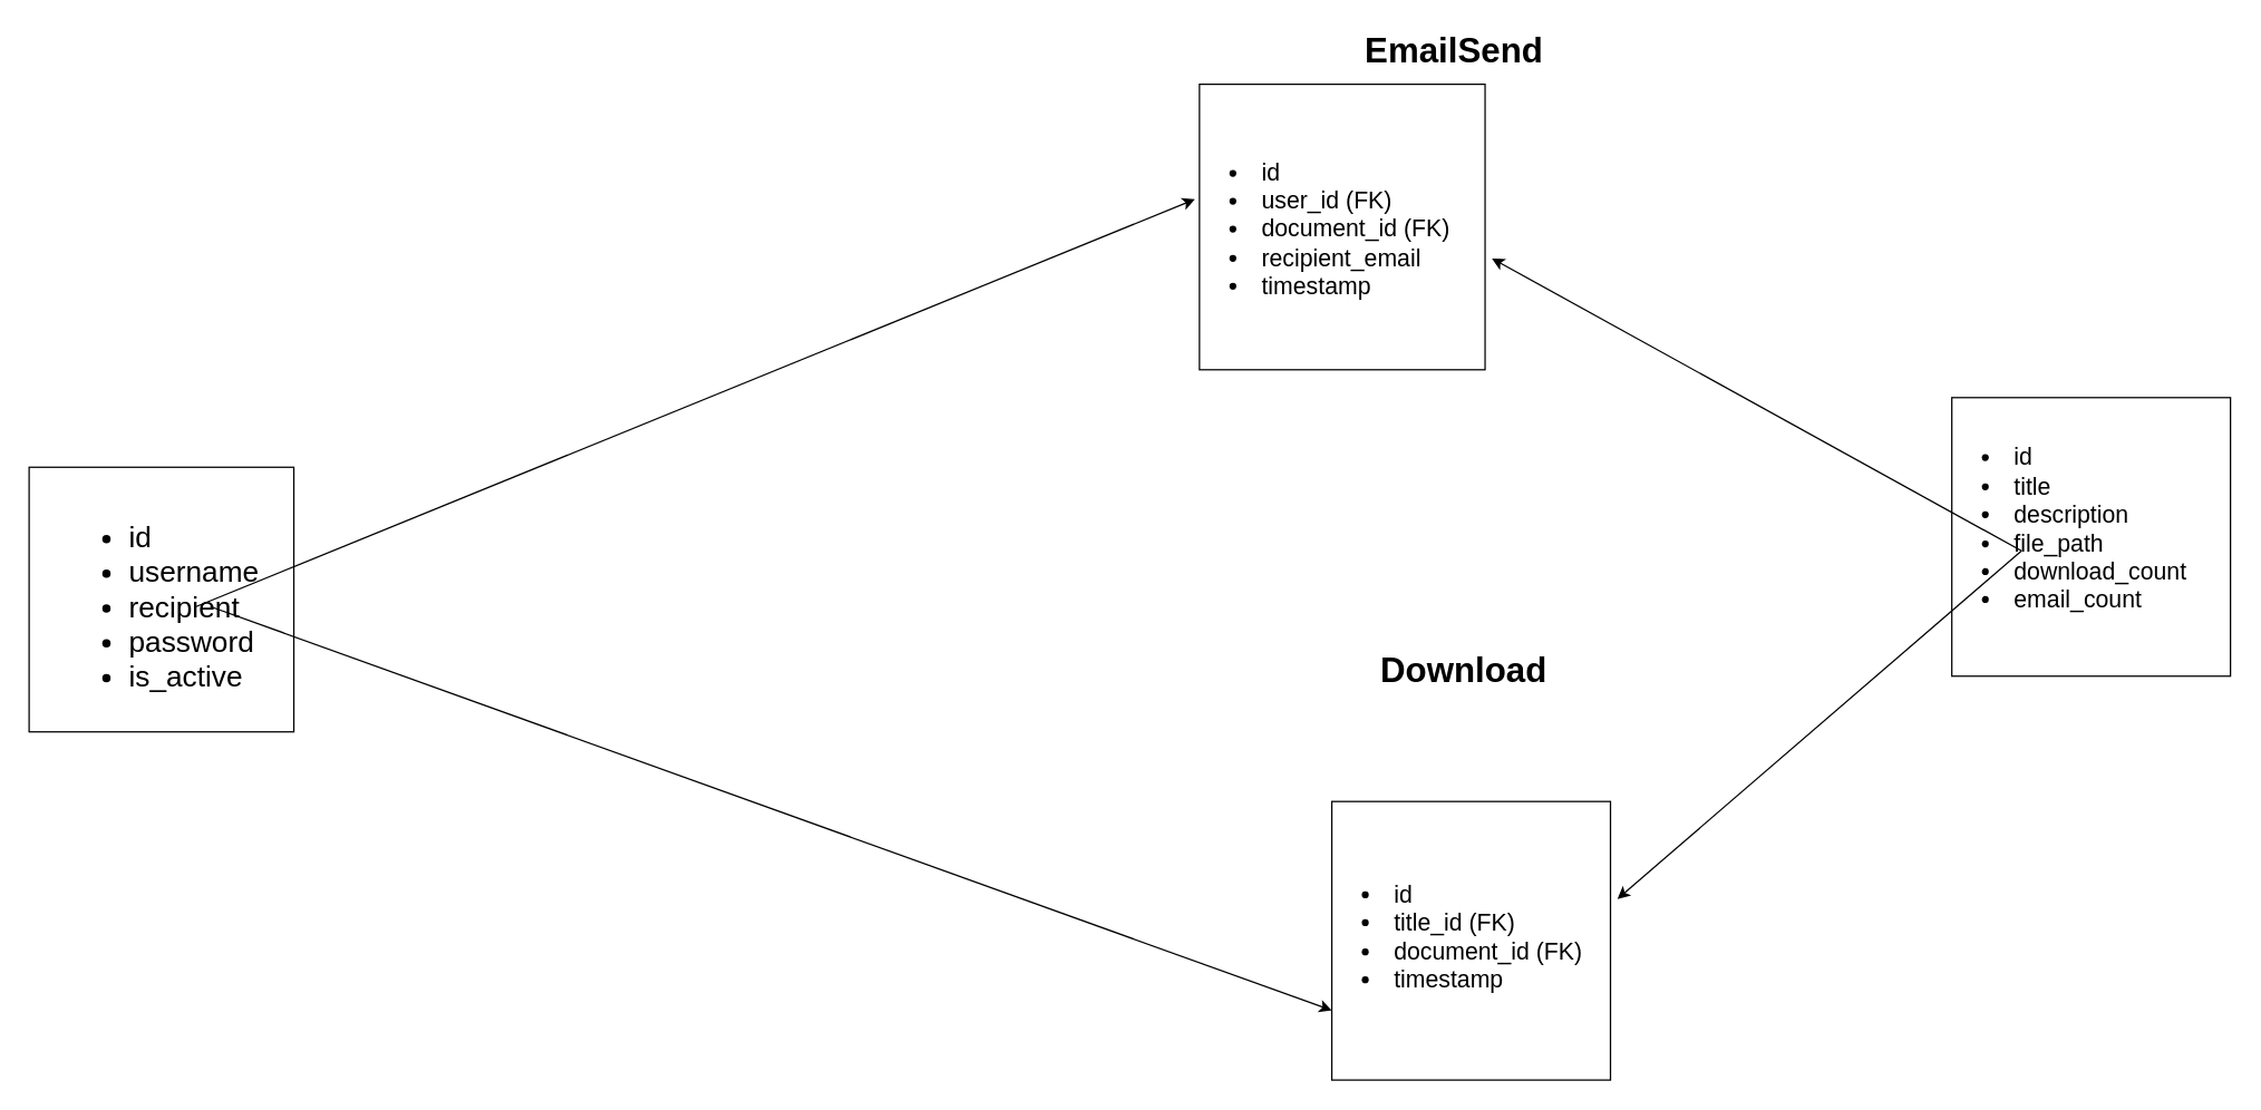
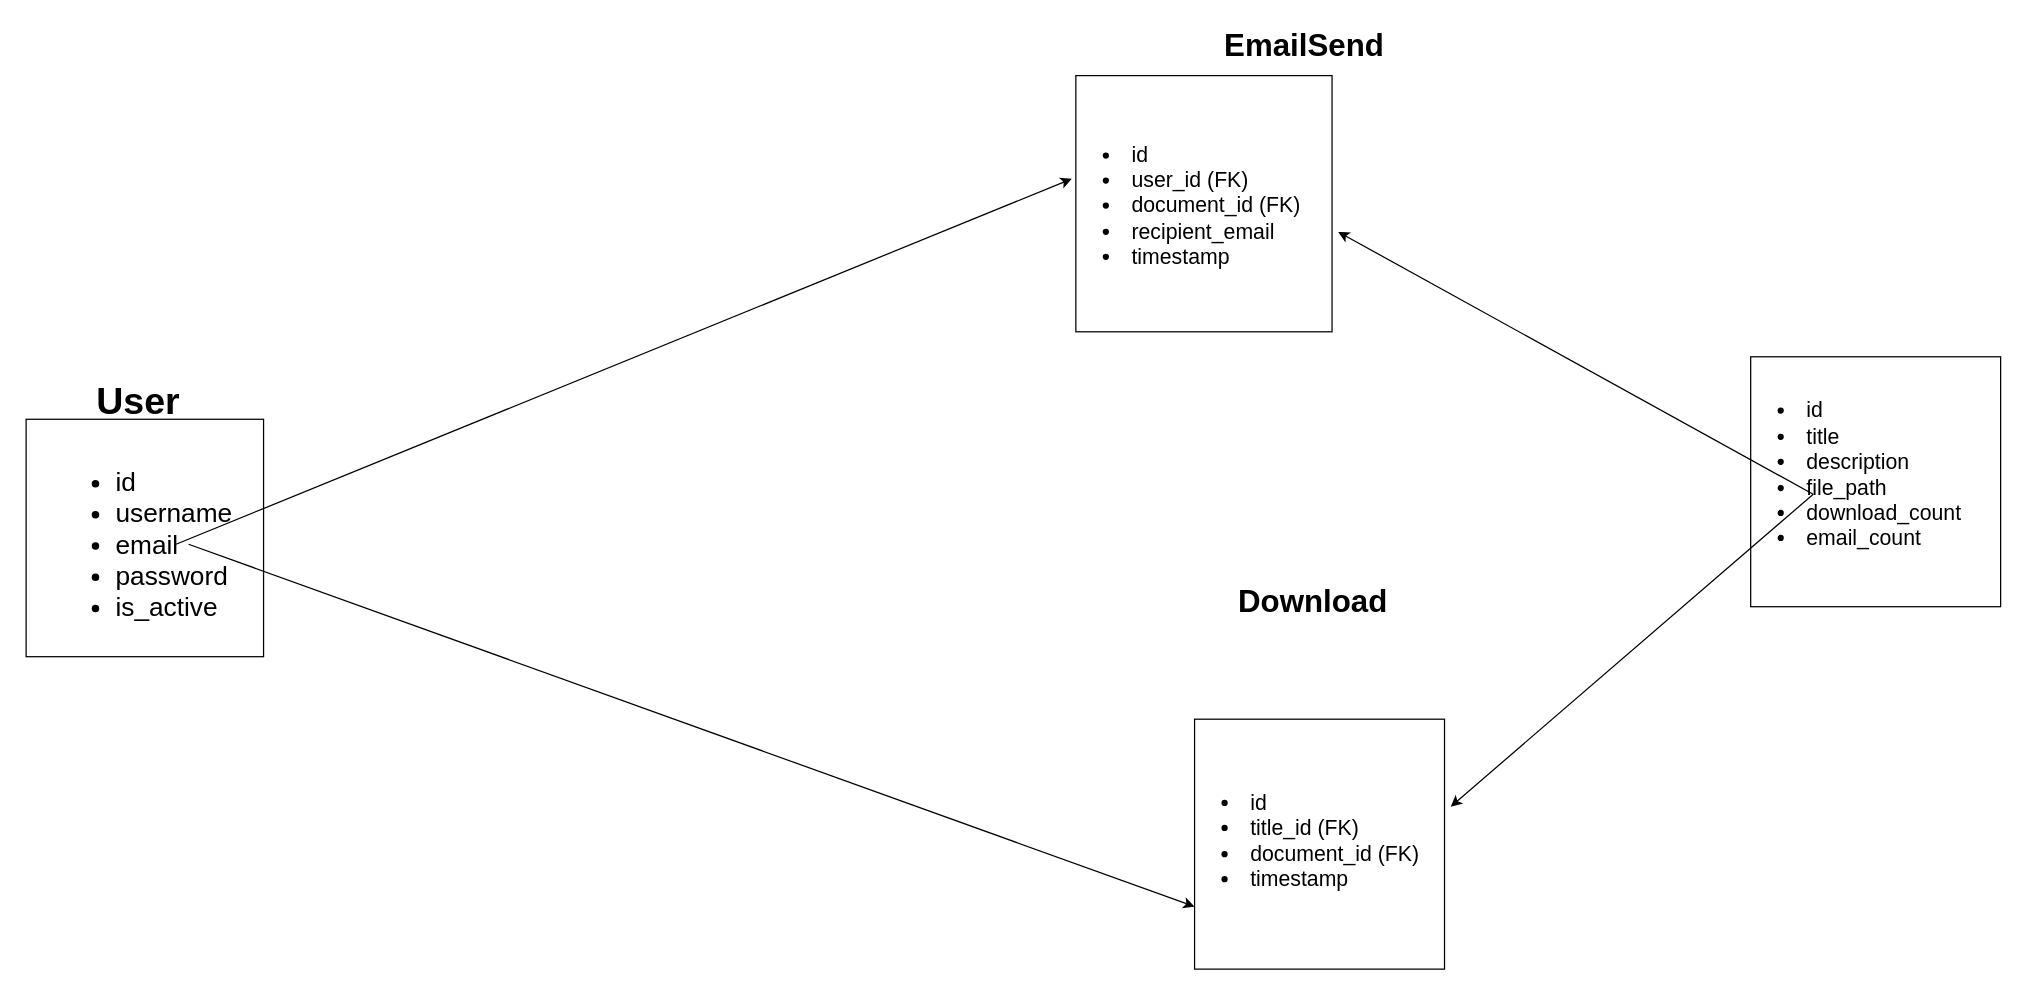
+ <mxCell id="7" value="&lt;b&gt;&lt;font style=&quot;font-size: 30px;&quot;&gt;User&lt;/font&gt;&lt;/b&gt;" style="text;html=1;strokeColor=none;fillColor=none;align=center;verticalAlign=middle;whiteSpace=wrap;rounded=0;fontSize=21;" vertex="1" parent="1"><mxGeometry x="80" y="305" width="60" height="30" as="geometry" /></mxCell>
- <mxCell id="6" value="&lt;ul style=&quot;font-size: 21px;&quot;&gt;&lt;li style=&quot;&quot;&gt;id&lt;/li&gt;&lt;li&gt;username&lt;/li&gt;&lt;li&gt;recipient&lt;/li&gt;&lt;li&gt;password&lt;/li&gt;&lt;li&gt;is_active&lt;/li&gt;&lt;/ul&gt;" style="text;html=1;strokeColor=none;fillColor=none;align=left;verticalAlign=middle;whiteSpace=wrap;rounded=0;" vertex="1" parent="1"><mxGeometry x="50" y="375" width="130" height="120" as="geometry" /></mxCell>
+ <mxCell id="6" value="&lt;ul style=&quot;font-size: 21px;&quot;&gt;&lt;li style=&quot;&quot;&gt;id&lt;/li&gt;&lt;li&gt;username&lt;/li&gt;&lt;li&gt;email&lt;/li&gt;&lt;li&gt;password&lt;/li&gt;&lt;li&gt;is_active&lt;/li&gt;&lt;/ul&gt;" style="text;html=1;strokeColor=none;fillColor=none;align=left;verticalAlign=middle;whiteSpace=wrap;rounded=0;" vertex="1" parent="1"><mxGeometry x="50" y="375" width="130" height="120" as="geometry" /></mxCell>
